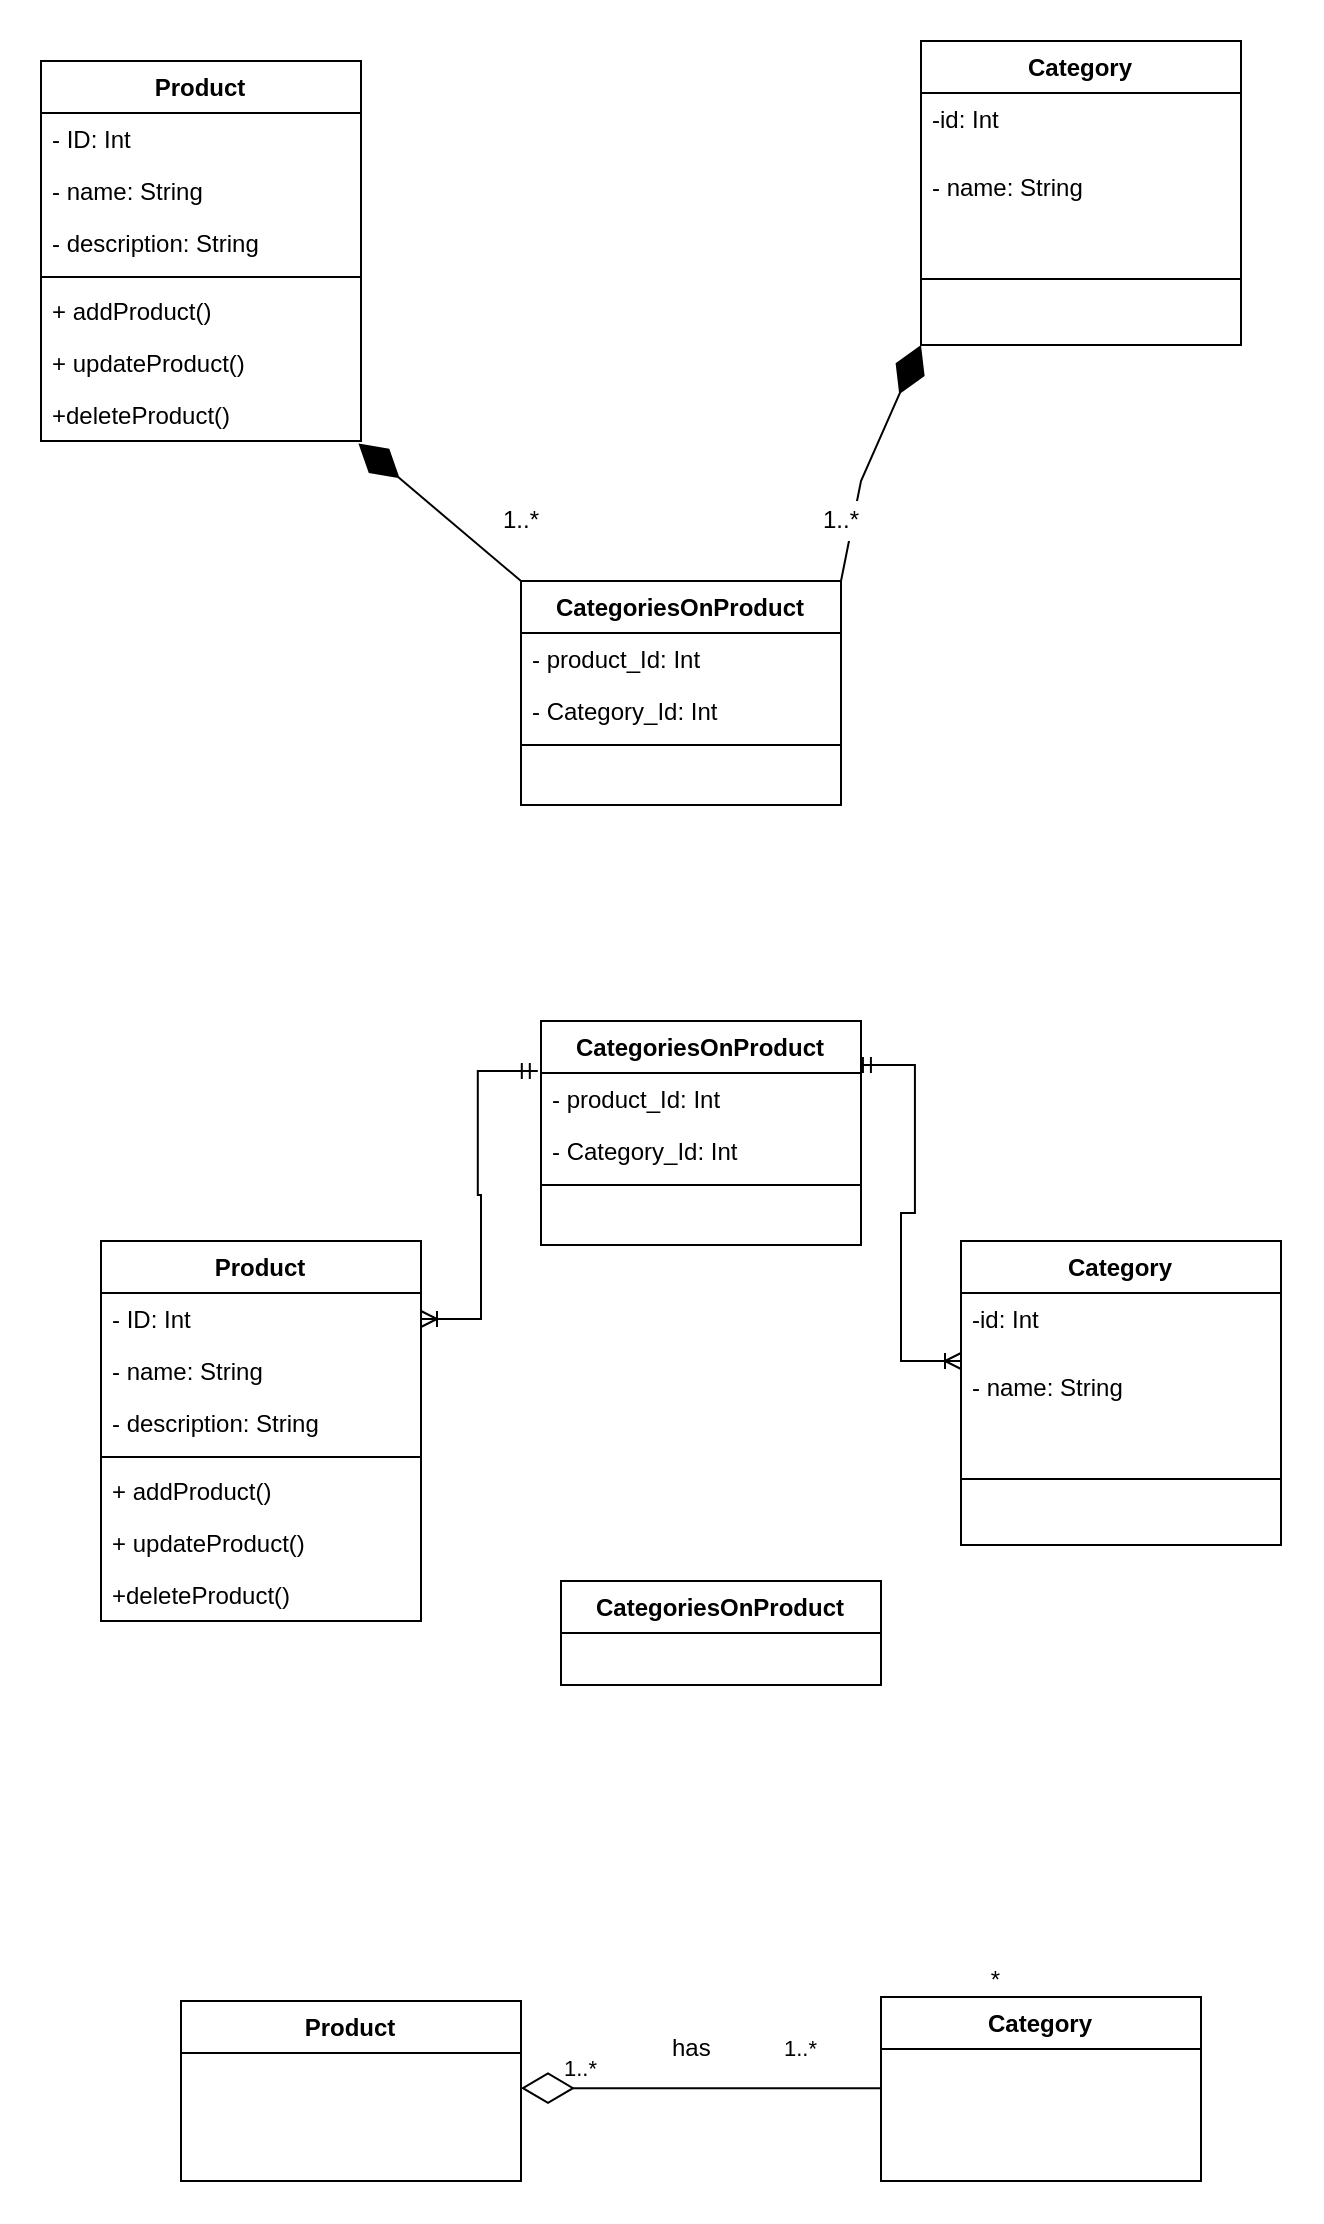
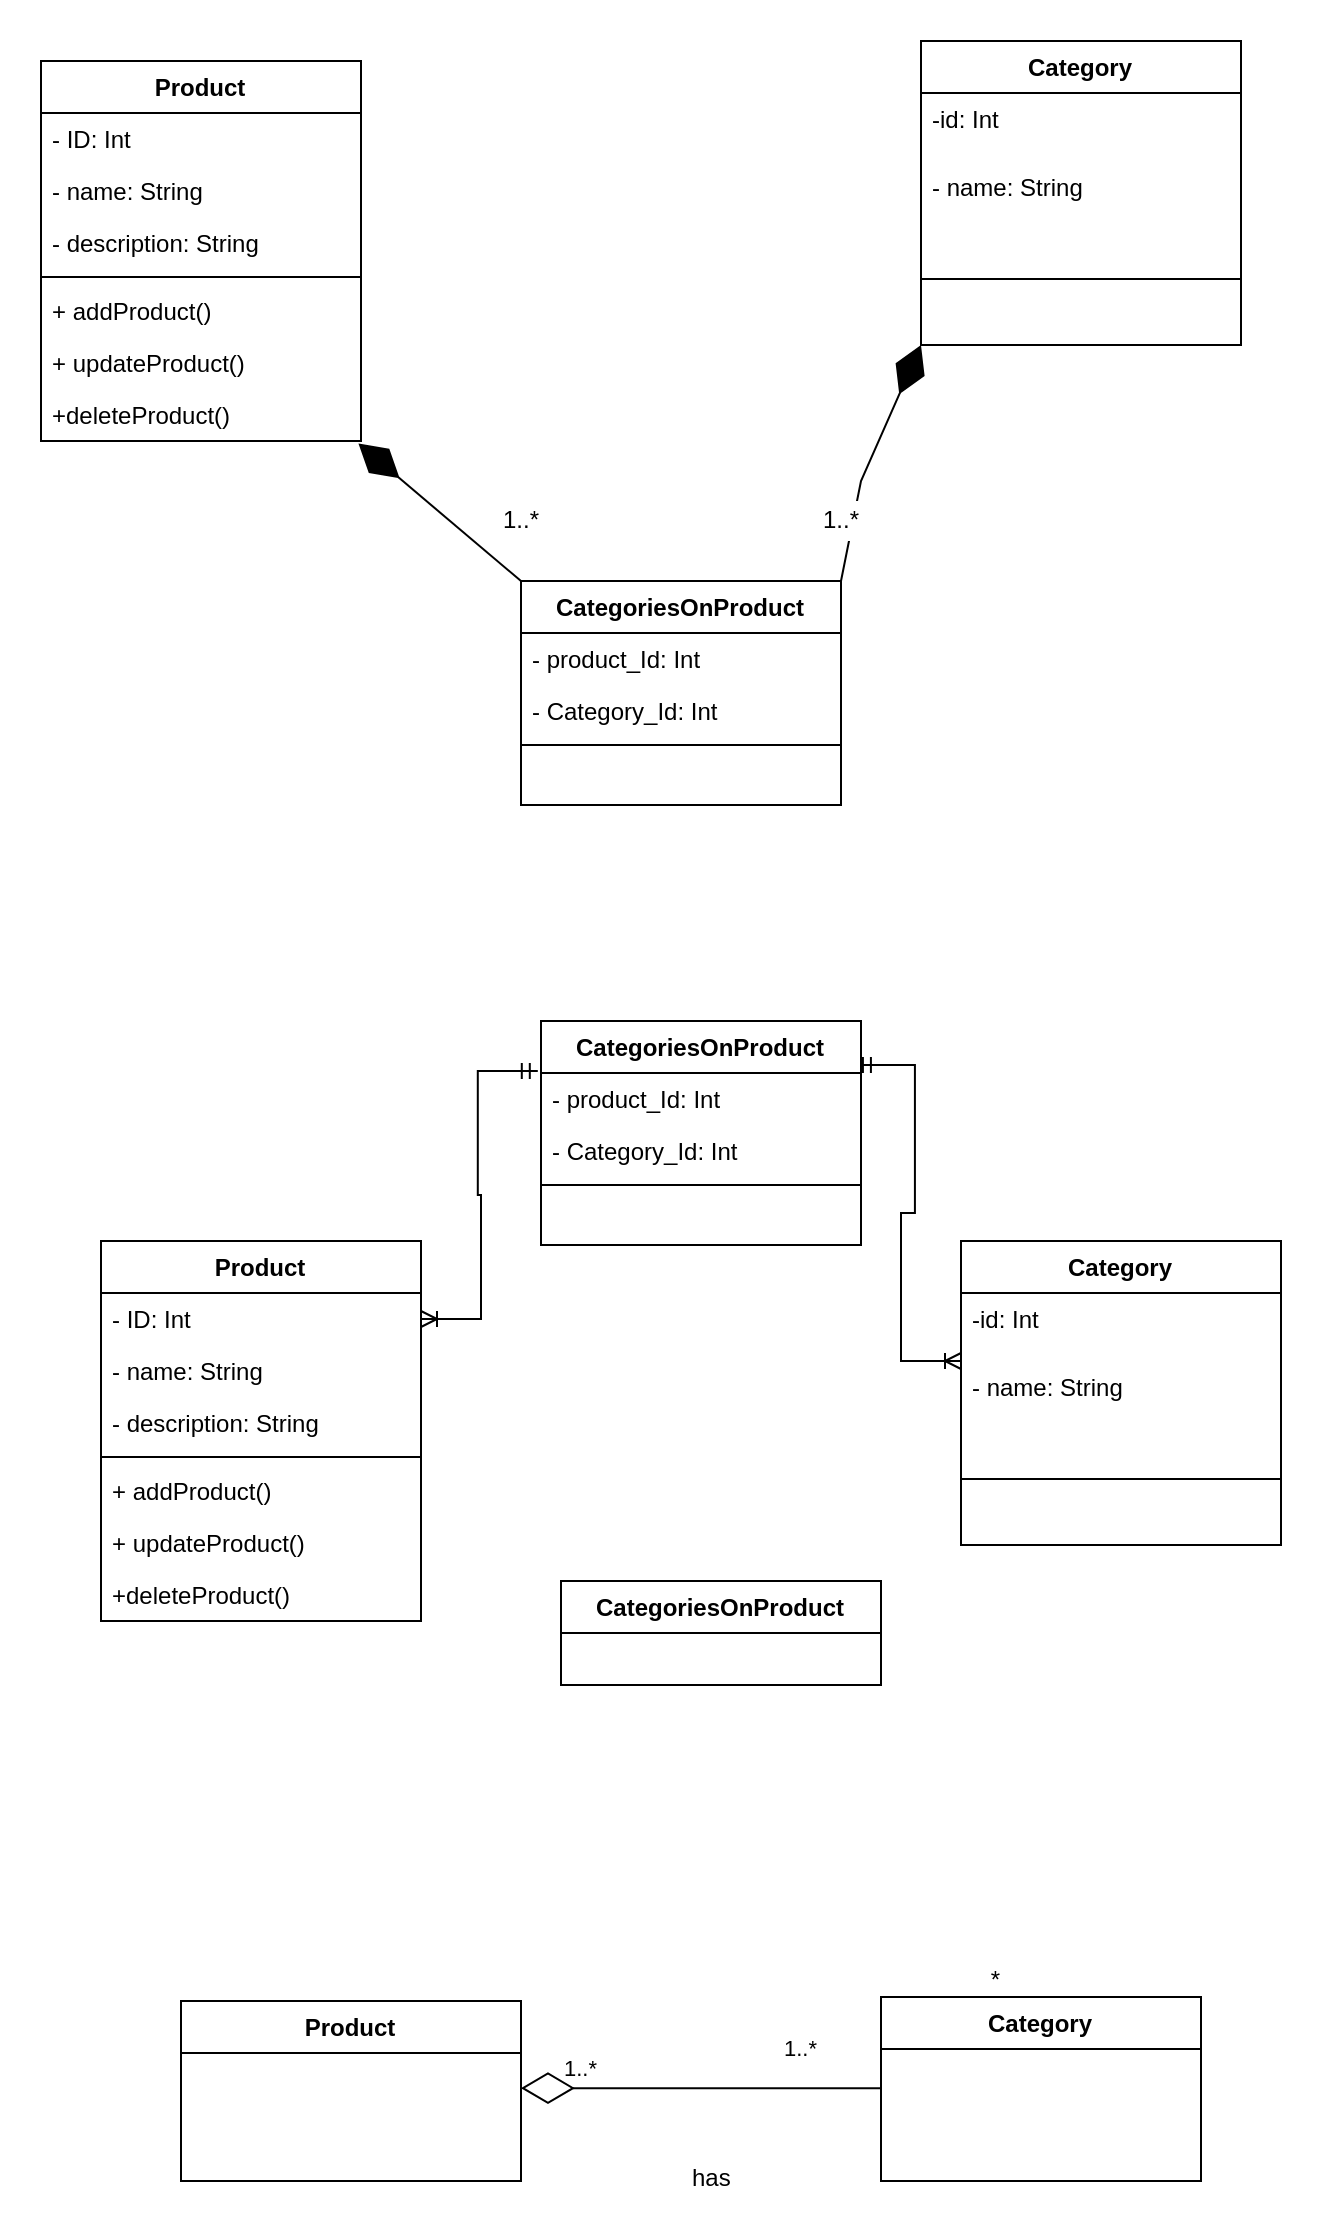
- <mxCell id="47" value="has" style="text;strokeColor=none;fillColor=none;spacingLeft=4;spacingRight=4;overflow=hidden;rotatable=0;points=[[0,0.5],[1,0.5]];portConstraint=eastwest;fontSize=12;" vertex="1" parent="1"><mxGeometry x="330" y="1010" width="40" height="30" as="geometry" /></mxCell>
+ <mxCell id="47" value="has" style="text;strokeColor=none;fillColor=none;spacingLeft=4;spacingRight=4;overflow=hidden;rotatable=0;points=[[0,0.5],[1,0.5]];portConstraint=eastwest;fontSize=12;" vertex="1" parent="1"><mxGeometry x="340" y="1075" width="40" height="30" as="geometry" /></mxCell>
